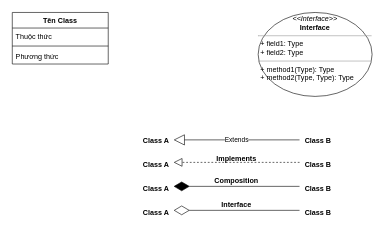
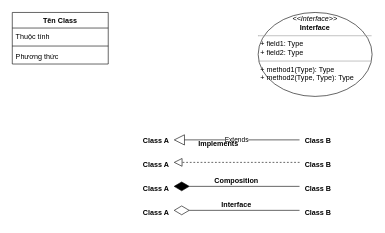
- <mxCell id="3" value="Thuộc thức" style="text;strokeColor=none;fillColor=none;align=left;verticalAlign=top;spacingLeft=4;spacingRight=4;overflow=hidden;rotatable=0;points=[[0,0.5],[1,0.5]];portConstraint=eastwest;" parent="2" vertex="1"><mxGeometry y="26" width="160" height="26" as="geometry" /></mxCell>
+ <mxCell id="3" value="Thuộc tính" style="text;strokeColor=none;fillColor=none;align=left;verticalAlign=top;spacingLeft=4;spacingRight=4;overflow=hidden;rotatable=0;points=[[0,0.5],[1,0.5]];portConstraint=eastwest;" parent="2" vertex="1"><mxGeometry y="26" width="160" height="26" as="geometry" /></mxCell>
- <mxCell id="12" value="Implements" style="text;align=center;fontStyle=1;verticalAlign=middle;spacingLeft=3;spacingRight=3;strokeColor=none;rotatable=0;points=[[0,0.5],[1,0.5]];portConstraint=eastwest;" parent="1" vertex="1"><mxGeometry x="354" y="250" width="80" height="26" as="geometry" /></mxCell>
+ <mxCell id="12" value="Implements" style="text;align=center;fontStyle=1;verticalAlign=middle;spacingLeft=3;spacingRight=3;strokeColor=none;rotatable=0;points=[[0,0.5],[1,0.5]];portConstraint=eastwest;" parent="1" vertex="1"><mxGeometry x="324" y="225" width="80" height="26" as="geometry" /></mxCell>
